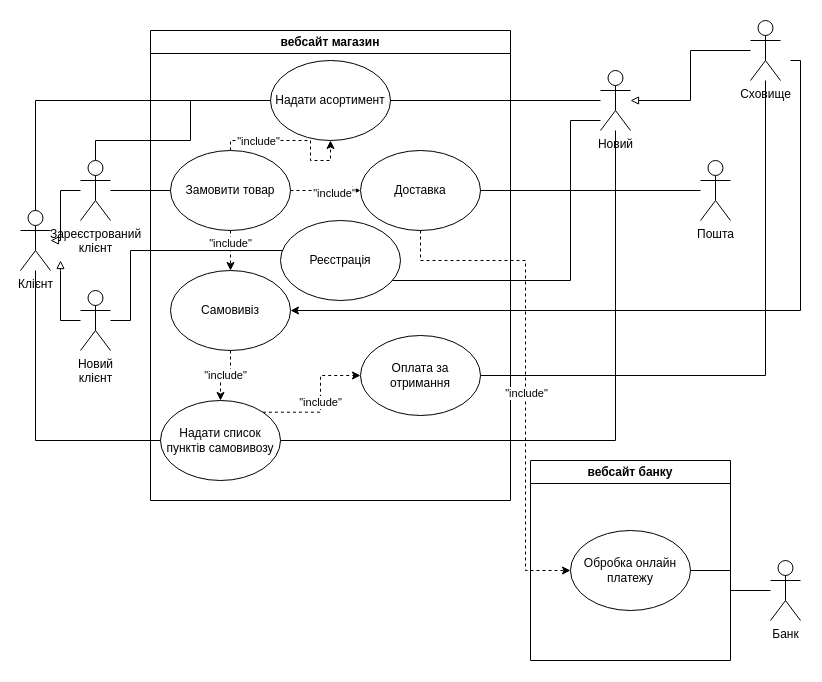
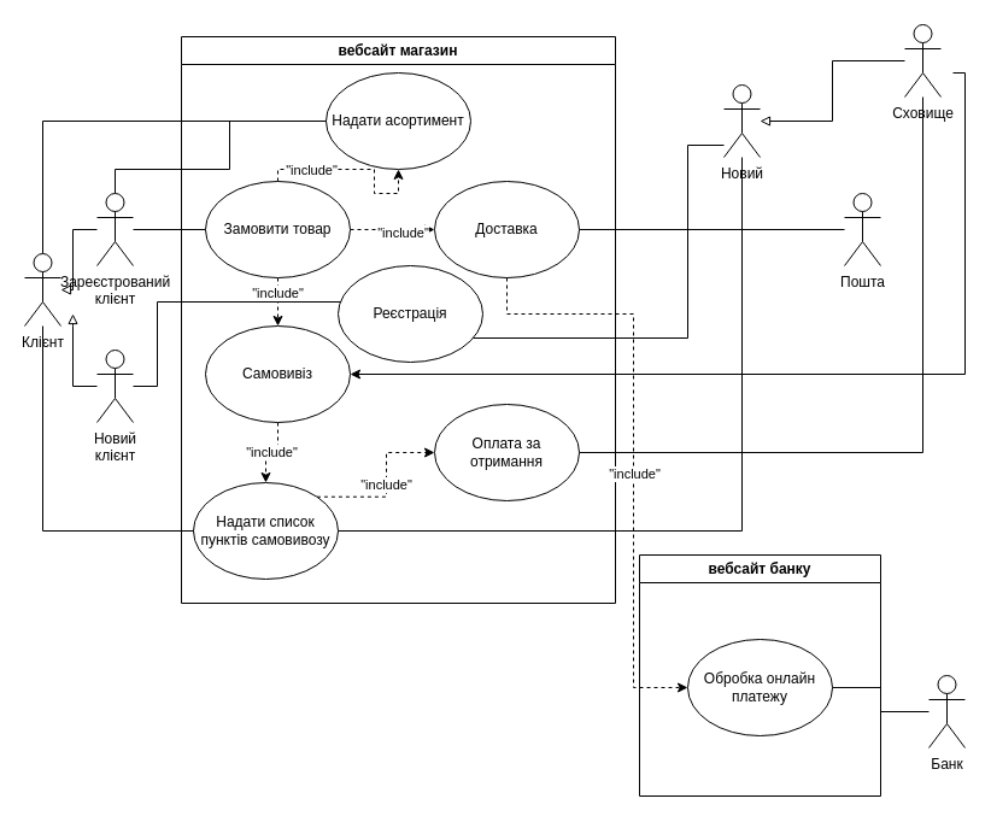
- <mxCell id="19" style="edgeStyle=orthogonalEdgeStyle;rounded=0;orthogonalLoop=1;jettySize=auto;html=1;entryX=1;entryY=0.5;entryDx=0;entryDy=0;endArrow=none;endFill=0;" edge="1" parent="1" source="21" target="4"><mxGeometry relative="1" as="geometry" /></mxCell>
